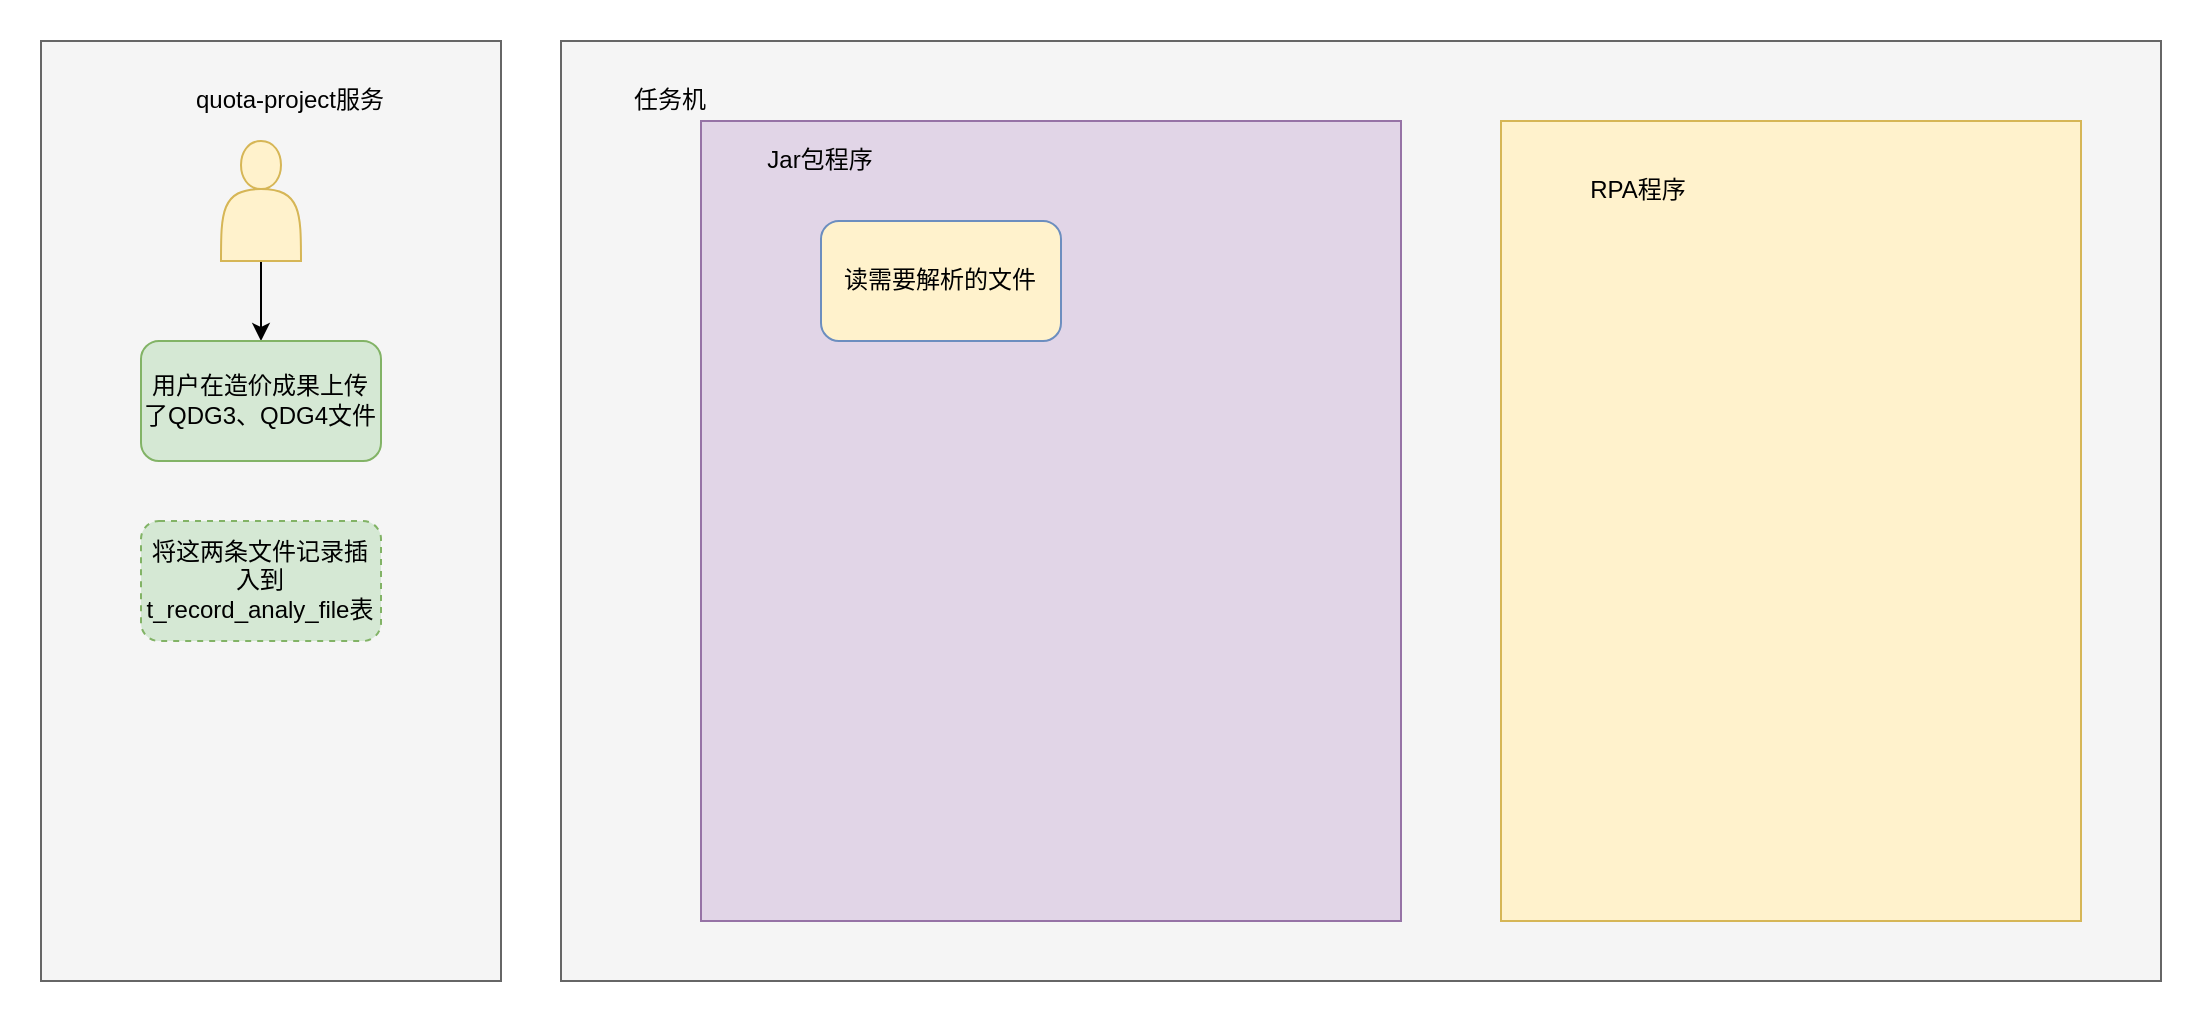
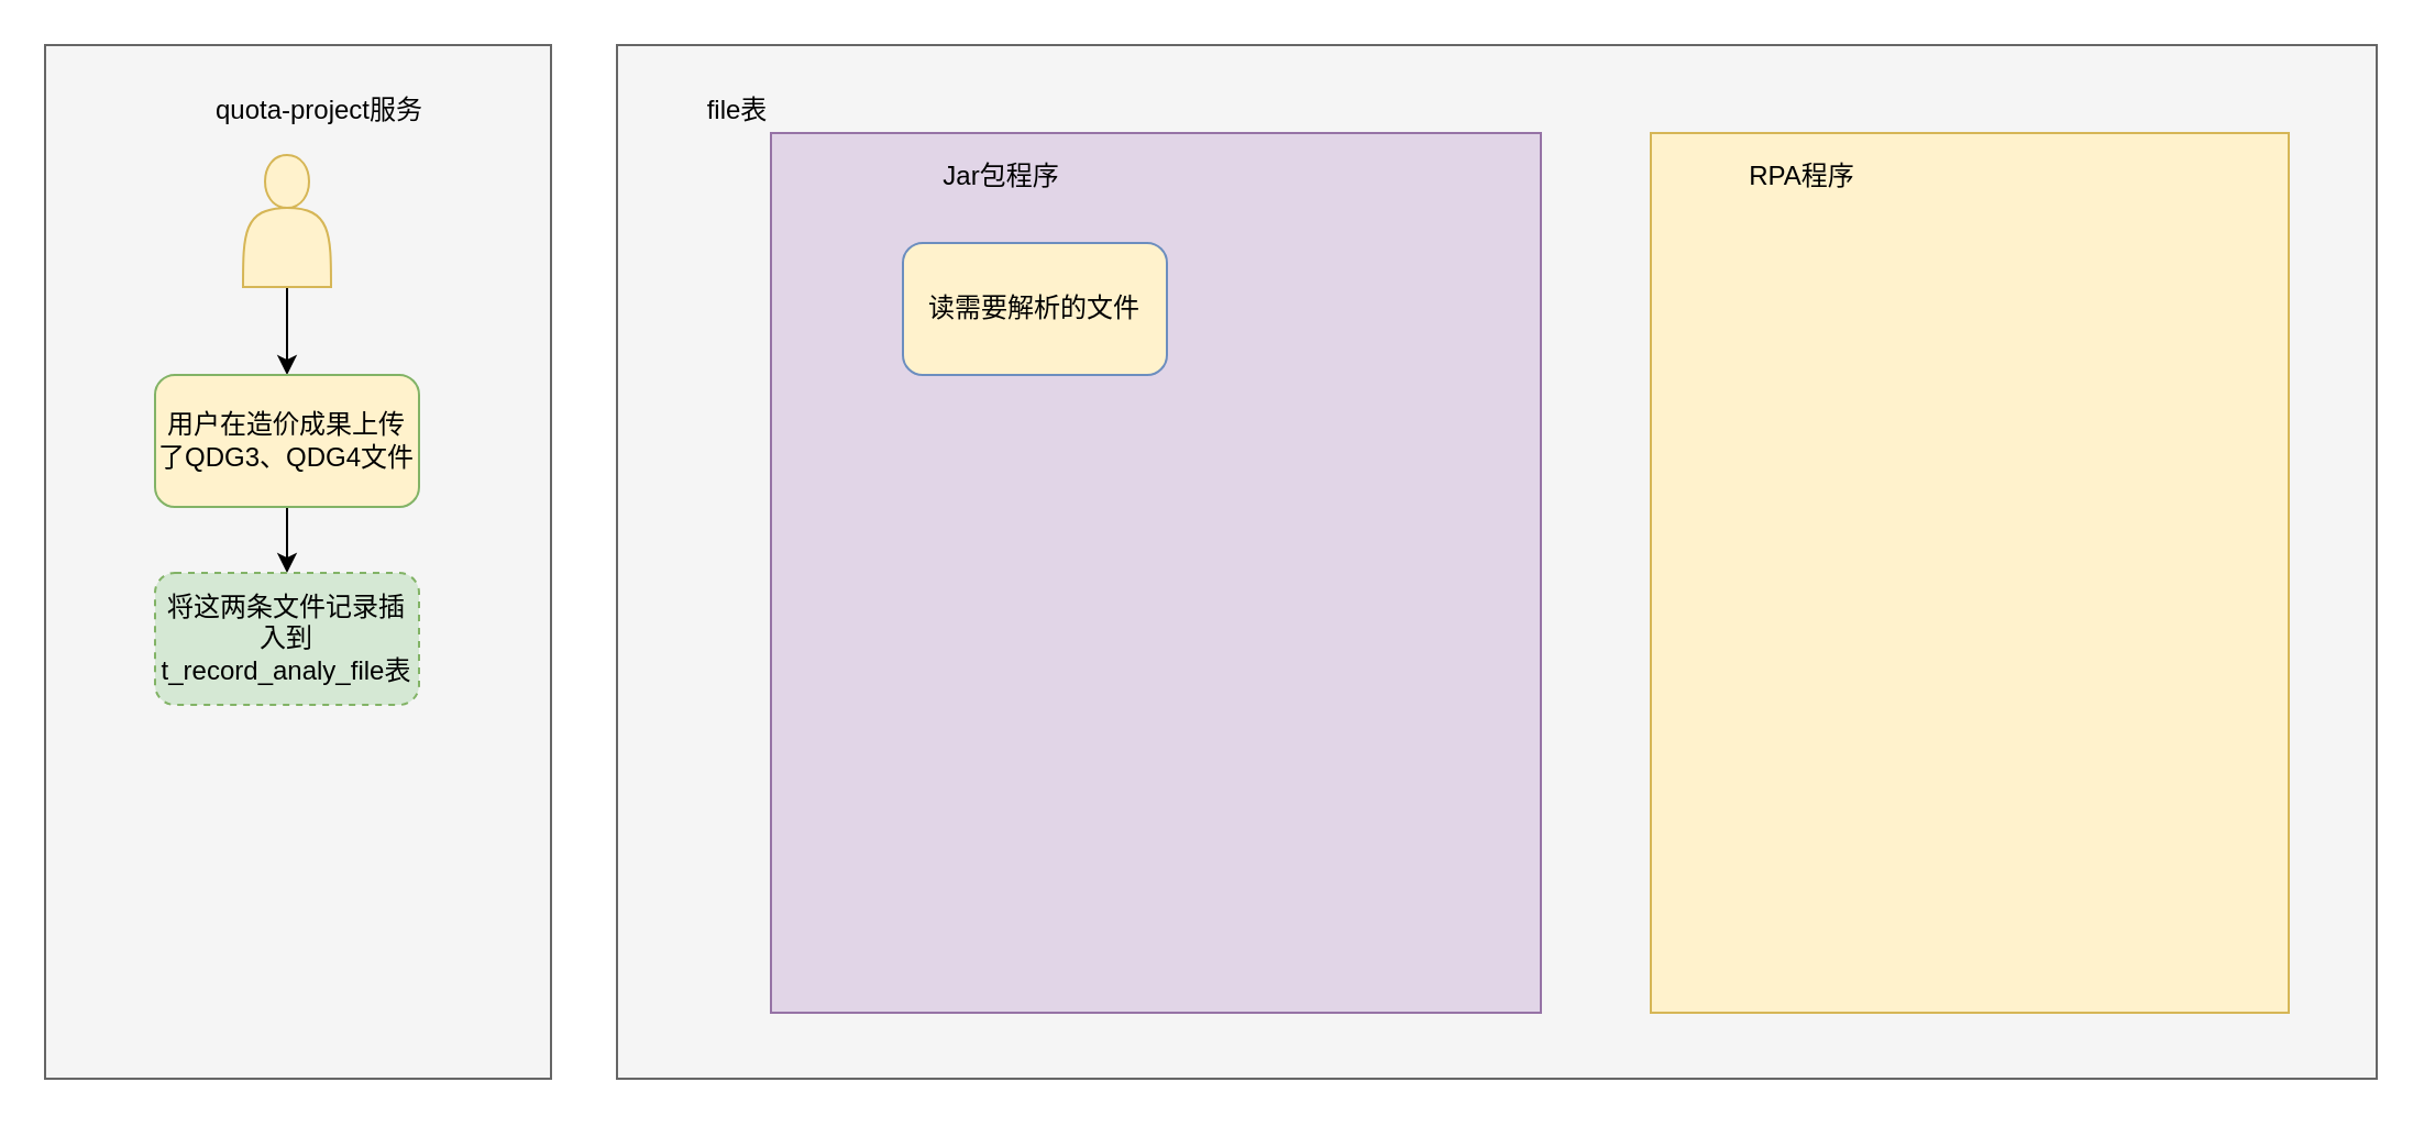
- <mxCell id="13" value="任务机" style="text;html=1;strokeColor=none;fillColor=none;align=center;verticalAlign=middle;whiteSpace=wrap;rounded=0;" vertex="1" parent="1"><mxGeometry x="280" y="40" width="110" height="20" as="geometry" /></mxCell>
+ <mxCell id="13" value="file表" style="text;html=1;strokeColor=none;fillColor=none;align=center;verticalAlign=middle;whiteSpace=wrap;rounded=0;" vertex="1" parent="1"><mxGeometry x="280" y="40" width="110" height="20" as="geometry" /></mxCell>
- <mxCell id="14" value="&lt;font style=&quot;font-size: 12px;&quot;&gt;Jar包程序&lt;/font&gt;" style="text;html=1;strokeColor=none;fillColor=none;align=center;verticalAlign=middle;whiteSpace=wrap;rounded=0;" vertex="1" parent="1"><mxGeometry x="355" y="70" width="110" height="20" as="geometry" /></mxCell>
+ <mxCell id="14" value="&lt;font style=&quot;font-size: 12px;&quot;&gt;Jar包程序&lt;/font&gt;" style="text;html=1;strokeColor=none;fillColor=none;align=center;verticalAlign=middle;whiteSpace=wrap;rounded=0;" vertex="1" parent="1"><mxGeometry x="400" y="70" width="110" height="20" as="geometry" /></mxCell>
- <mxCell id="11" value="&lt;font style=&quot;font-size: 12px;&quot;&gt;RPA程序&lt;/font&gt;" style="text;html=1;strokeColor=none;fillColor=none;align=center;verticalAlign=middle;whiteSpace=wrap;rounded=0;" vertex="1" parent="1"><mxGeometry x="764" y="85" width="110" height="20" as="geometry" /></mxCell>
+ <mxCell id="11" value="&lt;font style=&quot;font-size: 12px;&quot;&gt;RPA程序&lt;/font&gt;" style="text;html=1;strokeColor=none;fillColor=none;align=center;verticalAlign=middle;whiteSpace=wrap;rounded=0;" vertex="1" parent="1"><mxGeometry x="764" y="70" width="110" height="20" as="geometry" /></mxCell>
- <mxCell id="6" value="用户在造价成果上传了QDG3、QDG4文件" style="rounded=1;whiteSpace=wrap;html=1;fillColor=#d5e8d4;strokeColor=#82b366;" vertex="1" parent="1"><mxGeometry x="70" y="170" width="120" height="60" as="geometry" /></mxCell>
+ <mxCell id="6" value="用户在造价成果上传了QDG3、QDG4文件" style="rounded=1;whiteSpace=wrap;html=1;fillColor=#fff2cc;strokeColor=#82b366;" vertex="1" parent="1"><mxGeometry x="70" y="170" width="120" height="60" as="geometry" /></mxCell>
+ <mxCell id="5" style="edgeStyle=orthogonalEdgeStyle;rounded=0;orthogonalLoop=1;jettySize=auto;html=1;entryX=0.5;entryY=0;entryDx=0;entryDy=0;" edge="1" parent="1" source="6" target="7"><mxGeometry relative="1" as="geometry"><mxPoint x="130" y="270" as="targetPoint" /></mxGeometry></mxCell>
